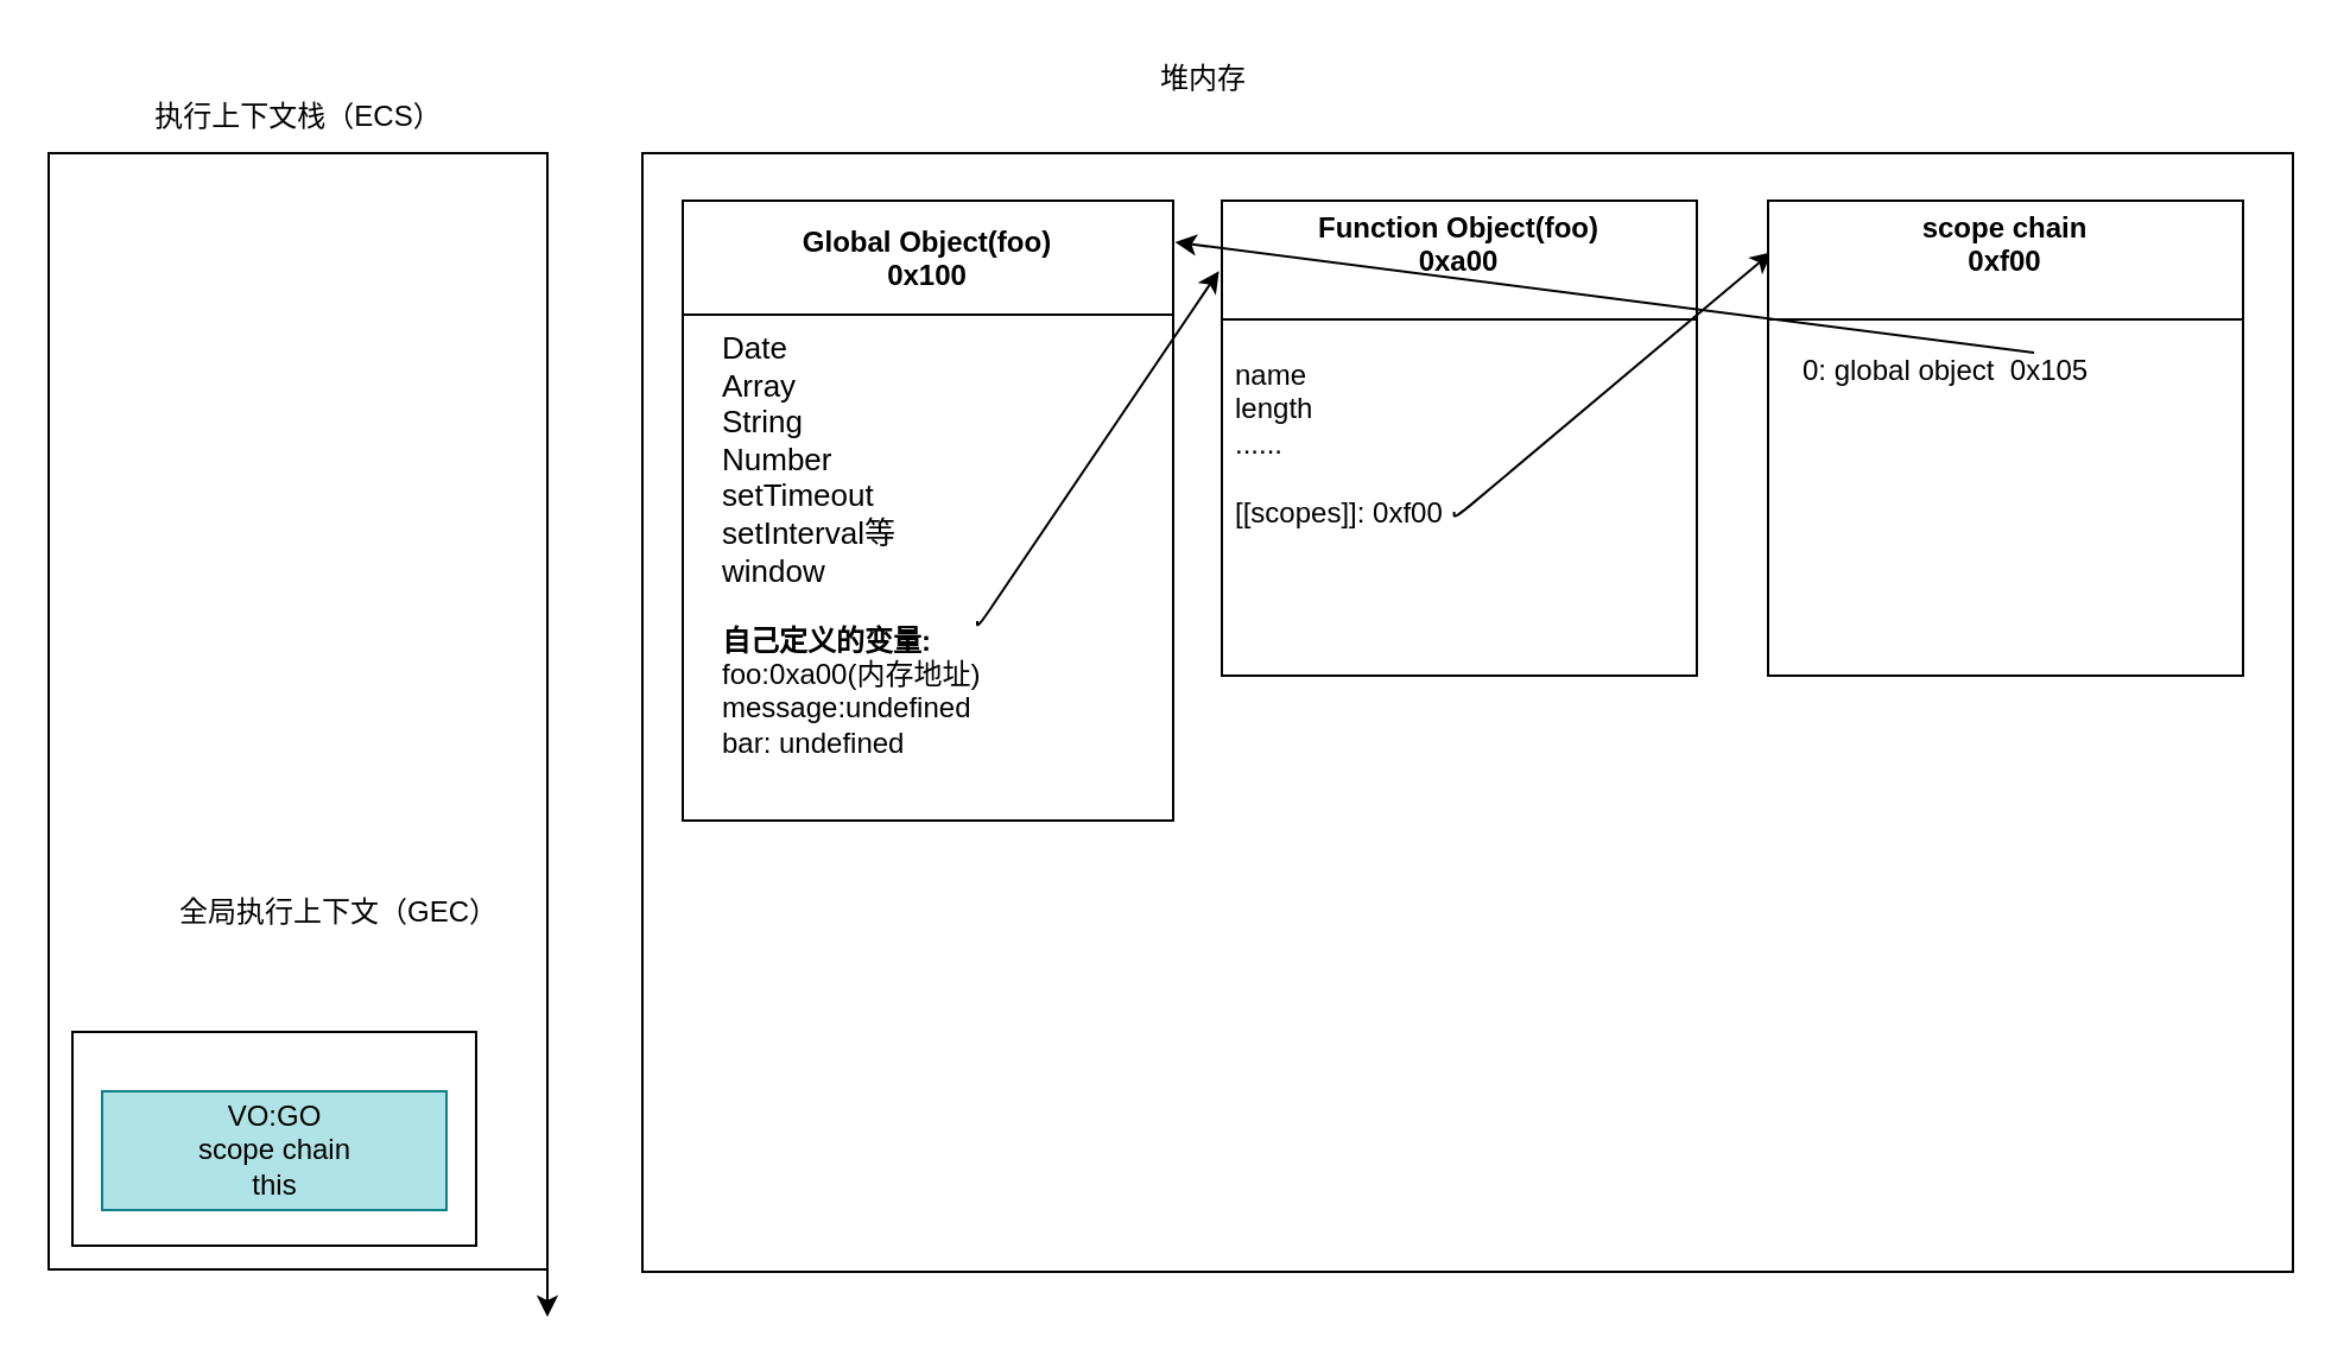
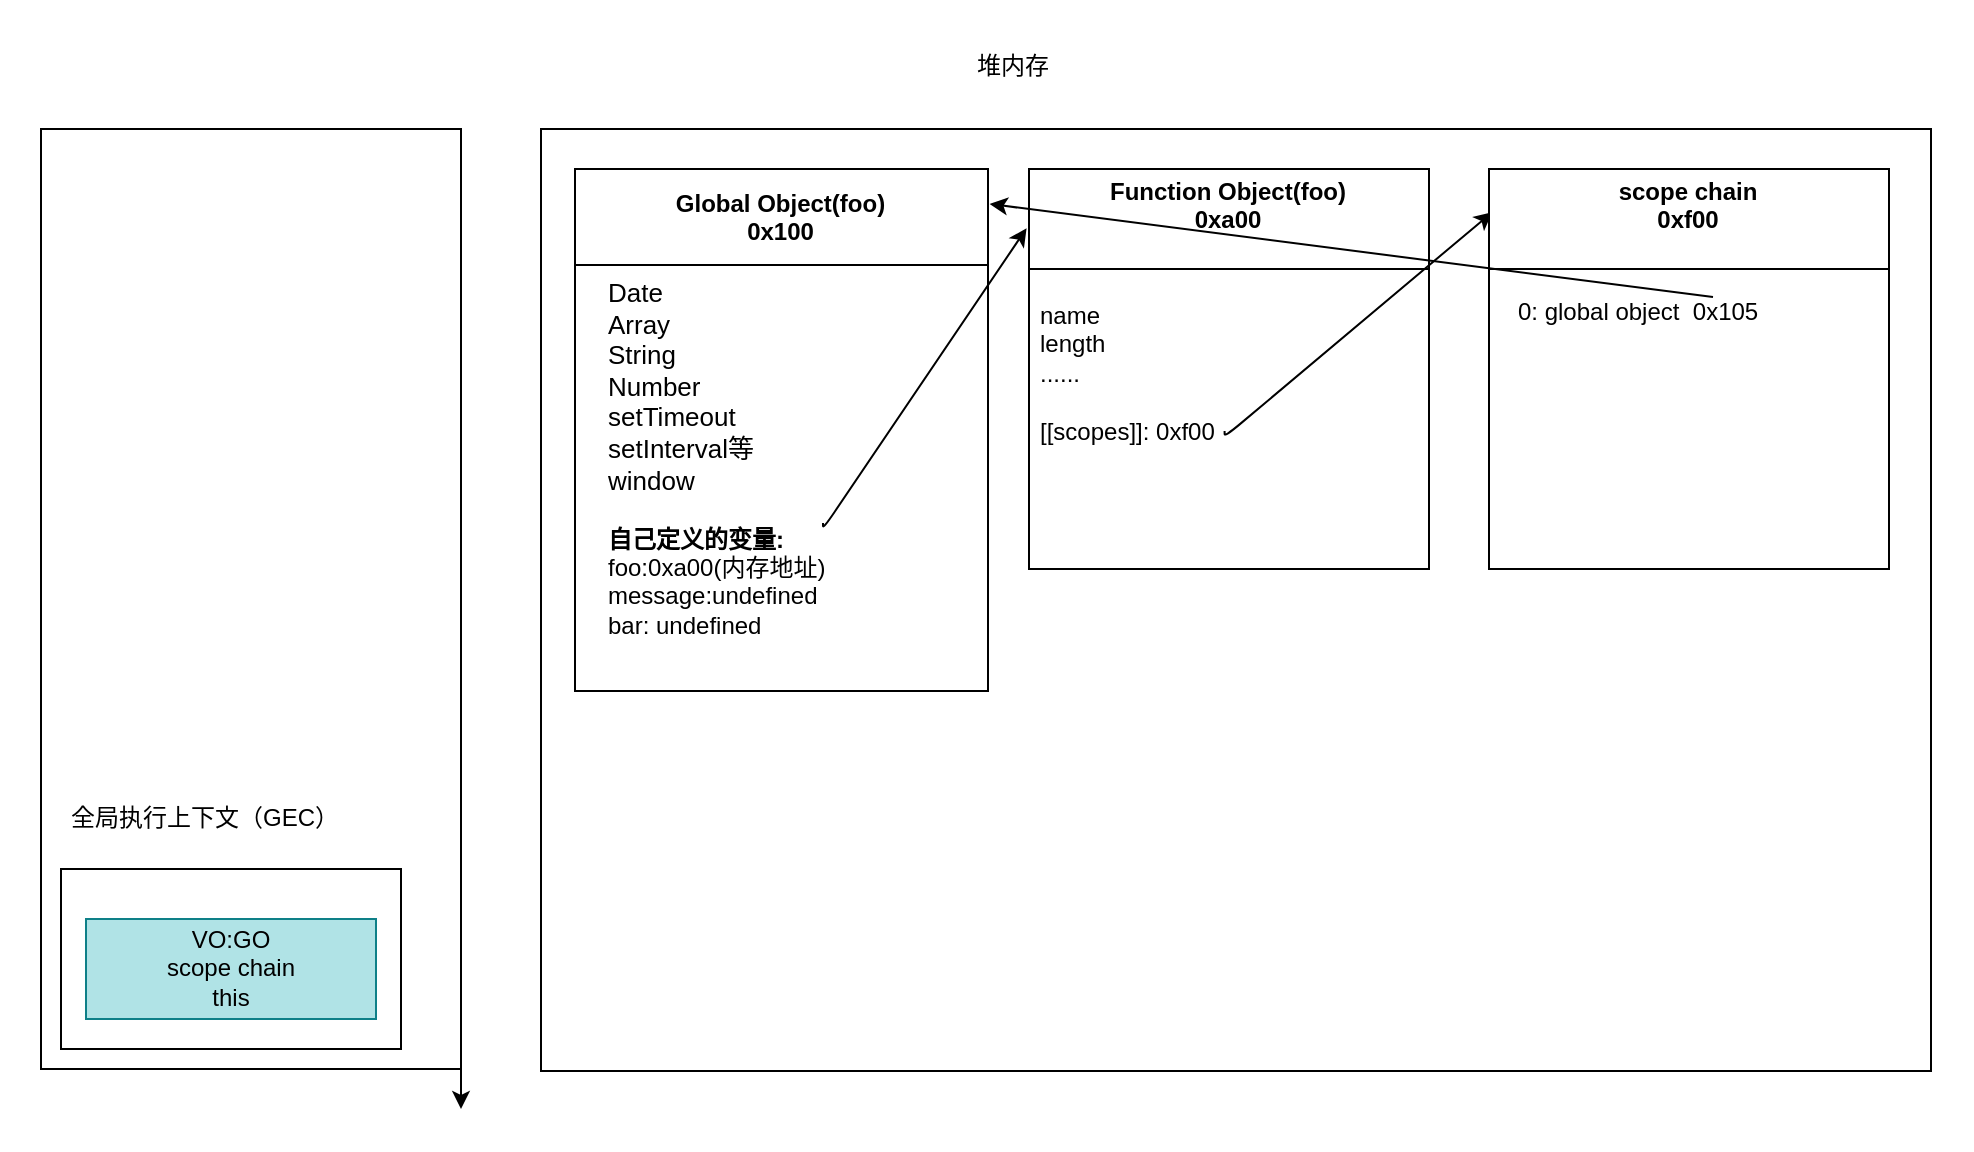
- <mxCell id="5" value="执行上下文栈（ECS）" style="text;html=1;align=center;verticalAlign=middle;resizable=0;points=[];autosize=1;strokeColor=none;fillColor=none;fontColor=#000000;" parent="1" vertex="1"><mxGeometry x="55" y="34" width="140" height="30" as="geometry" /></mxCell>
- <mxCell id="7" value="全局执行上下文（GEC）" style="text;html=1;strokeColor=none;fillColor=none;align=center;verticalAlign=middle;whiteSpace=wrap;rounded=0;fontColor=#000000;" parent="1" vertex="1"><mxGeometry x="70" y="369" width="145" height="30" as="geometry" /></mxCell>
+ <mxCell id="7" value="全局执行上下文（GEC）" style="text;html=1;strokeColor=none;fillColor=none;align=center;verticalAlign=middle;whiteSpace=wrap;rounded=0;fontColor=#000000;" parent="1" vertex="1"><mxGeometry x="30" y="394" width="145" height="30" as="geometry" /></mxCell>
